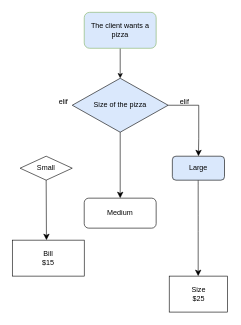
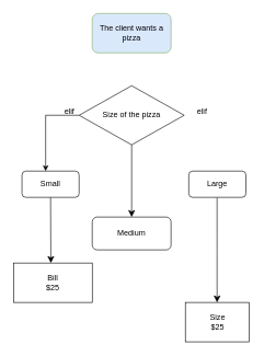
- <mxCell id="4" style="edgeStyle=orthogonalEdgeStyle;rounded=0;orthogonalLoop=1;jettySize=auto;html=1;" parent="1" source="5" target="3" edge="1"><mxGeometry relative="1" as="geometry" /></mxCell>
- <mxCell id="3" value="Size of the pizza" style="rhombus;whiteSpace=wrap;html=1;fillColor=#dae8fc;" parent="1" vertex="1"><mxGeometry x="120" y="130" width="160" height="90" as="geometry" /></mxCell>
+ <mxCell id="3" value="Size of the pizza" style="rhombus;whiteSpace=wrap;html=1;" parent="1" vertex="1"><mxGeometry x="120" y="130" width="160" height="90" as="geometry" /></mxCell>
+ <mxCell id="2" style="edgeStyle=orthogonalEdgeStyle;rounded=0;orthogonalLoop=1;jettySize=auto;html=1;entryX=0.414;entryY=0;entryDx=0;entryDy=0;entryPerimeter=0;" parent="1" source="3" target="6" edge="1"><mxGeometry relative="1" as="geometry"><mxPoint x="17" y="210" as="targetPoint" /><Array as="points"><mxPoint x="69" y="175" /></Array></mxGeometry></mxCell>
- <mxCell id="11" value="" style="edgeStyle=segmentEdgeStyle;endArrow=classic;html=1;curved=0;rounded=0;endSize=8;startSize=8;sourcePerimeterSpacing=0;targetPerimeterSpacing=0;fontSize=12;exitX=1;exitY=0.5;exitDx=0;exitDy=0;entryX=0.5;entryY=0;entryDx=0;entryDy=0;" edge="1" parent="1" source="3" target="8"><mxGeometry width="140" relative="1" as="geometry"><mxPoint x="283" y="180" as="sourcePoint" /><mxPoint x="343" y="230" as="targetPoint" /><Array as="points"><mxPoint x="331" y="175" /><mxPoint x="331" y="230" /></Array></mxGeometry></mxCell>
- <mxCell id="6" value="Small" style="rhombus;whiteSpace=wrap;html=1;" parent="1" vertex="1"><mxGeometry x="33" y="260" width="87" height="40" as="geometry" /></mxCell>
+ <mxCell id="6" value="Small" style="rounded=1;whiteSpace=wrap;html=1;" parent="1" vertex="1"><mxGeometry x="33" y="260" width="87" height="40" as="geometry" /></mxCell>
- <mxCell id="8" value="Large" style="rounded=1;whiteSpace=wrap;html=1;fillColor=#dae8fc;" parent="1" vertex="1"><mxGeometry x="287" y="260" width="87" height="40" as="geometry" /></mxCell>
+ <mxCell id="8" value="Large" style="rounded=1;whiteSpace=wrap;html=1;" parent="1" vertex="1"><mxGeometry x="287" y="260" width="87" height="40" as="geometry" /></mxCell>
- <mxCell id="16" value="Bill&lt;br&gt;$15" style="whiteSpace=wrap;html=1;" vertex="1" parent="1"><mxGeometry x="20" y="400" width="120" height="60" as="geometry" /></mxCell>
+ <mxCell id="16" value="Bill&lt;br&gt;$25" style="whiteSpace=wrap;html=1;" vertex="1" parent="1"><mxGeometry x="20" y="400" width="120" height="60" as="geometry" /></mxCell>
